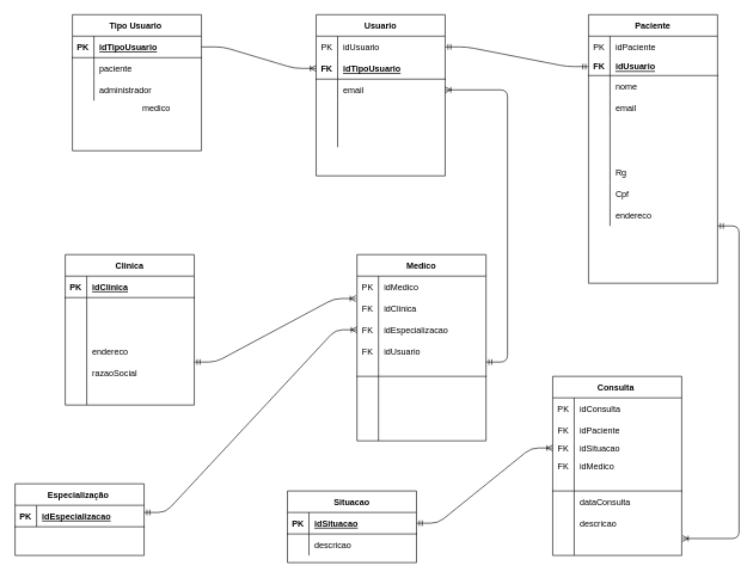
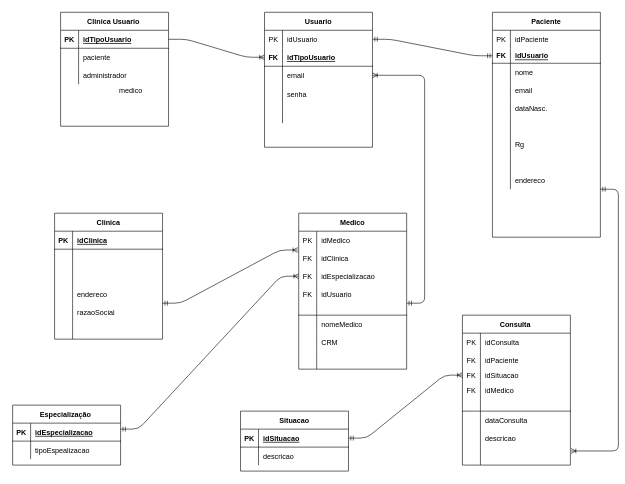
- <mxCell id="18" value="Tipo Usuario " style="shape=table;startSize=30;container=1;collapsible=1;childLayout=tableLayout;fixedRows=1;rowLines=0;fontStyle=1;align=center;resizeLast=1;" vertex="1" parent="1"><mxGeometry x="100" y="20" width="180" height="190" as="geometry" /></mxCell>
+ <mxCell id="18" value="Clinica Usuario " style="shape=table;startSize=30;container=1;collapsible=1;childLayout=tableLayout;fixedRows=1;rowLines=0;fontStyle=1;align=center;resizeLast=1;" vertex="1" parent="1"><mxGeometry x="100" y="20" width="180" height="190" as="geometry" /></mxCell>
+ <mxCell id="14" value="senha" style="shape=partialRectangle;connectable=0;fillColor=none;top=0;left=0;bottom=0;right=0;align=left;spacingLeft=6;overflow=hidden;" vertex="1" parent="12"><mxGeometry x="30" width="150" height="35" as="geometry" /></mxCell>
+ <mxCell id="44" value="dataNasc." style="shape=partialRectangle;connectable=0;fillColor=none;top=0;left=0;bottom=0;right=0;align=left;spacingLeft=6;overflow=hidden;" vertex="1" parent="42"><mxGeometry x="30" width="150" height="30" as="geometry" /></mxCell>
- <mxCell id="52" value="Cpf" style="shape=partialRectangle;connectable=0;fillColor=none;top=0;left=0;bottom=0;right=0;align=left;spacingLeft=6;overflow=hidden;" vertex="1" parent="50"><mxGeometry x="30" width="150" height="30" as="geometry" /></mxCell>
+ <mxCell id="99" value="nomeMedico" style="shape=partialRectangle;connectable=0;fillColor=none;top=0;left=0;bottom=0;right=0;align=left;spacingLeft=6;overflow=hidden;" vertex="1" parent="97"><mxGeometry x="30" width="150" height="30" as="geometry" /></mxCell>
+ <mxCell id="102" value="CRM" style="shape=partialRectangle;connectable=0;fillColor=none;top=0;left=0;bottom=0;right=0;align=left;spacingLeft=6;overflow=hidden;" vertex="1" parent="100"><mxGeometry x="30" width="150" height="30" as="geometry" /></mxCell>
+ <mxCell id="129" value="tipoEspealizacao" style="shape=partialRectangle;connectable=0;fillColor=none;top=0;left=0;bottom=0;right=0;align=left;spacingLeft=6;overflow=hidden;" vertex="1" parent="127"><mxGeometry x="30" width="150" height="30" as="geometry" /></mxCell>
